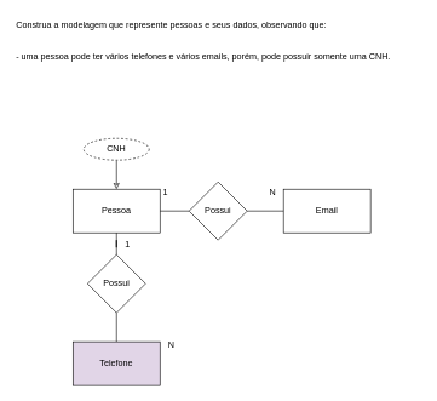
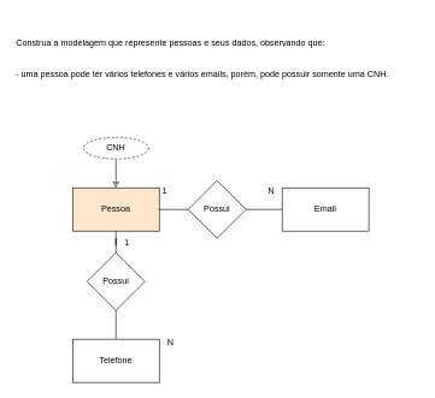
- <mxCell id="2" value="Construa a modelagem que represente pessoas e seus dados, observando que:&#10;&#10;&#10;- uma pessoa pode ter vários telefones e vários emails, porém, pode possuir somente uma CNH." style="text;whiteSpace=wrap;" vertex="1" parent="1"><mxGeometry x="20" y="20" width="560" height="80" as="geometry" /></mxCell>
+ <mxCell id="2" value="Construa a modelagem que represente pessoas e seus dados, observando que:&#10;&#10;&#10;- uma pessoa pode ter vários telefones e vários emails, porém, pode possuir somente uma CNH." style="text;whiteSpace=wrap;" vertex="1" parent="1"><mxGeometry x="20" y="45" width="560" height="80" as="geometry" /></mxCell>
- <mxCell id="3" value="Pessoa" style="rounded=0;whiteSpace=wrap;html=1;" vertex="1" parent="1"><mxGeometry x="100" y="260" width="120" height="60" as="geometry" /></mxCell>
+ <mxCell id="3" value="Pessoa" style="rounded=0;whiteSpace=wrap;html=1;fillColor=#ffe6cc;" vertex="1" parent="1"><mxGeometry x="100" y="260" width="120" height="60" as="geometry" /></mxCell>
- <mxCell id="6" value="Telefone" style="rounded=0;whiteSpace=wrap;html=1;fillColor=#e1d5e7;" vertex="1" parent="1"><mxGeometry x="100" y="470" width="120" height="60" as="geometry" /></mxCell>
+ <mxCell id="6" value="Telefone" style="rounded=0;whiteSpace=wrap;html=1;" vertex="1" parent="1"><mxGeometry x="100" y="470" width="120" height="60" as="geometry" /></mxCell>
